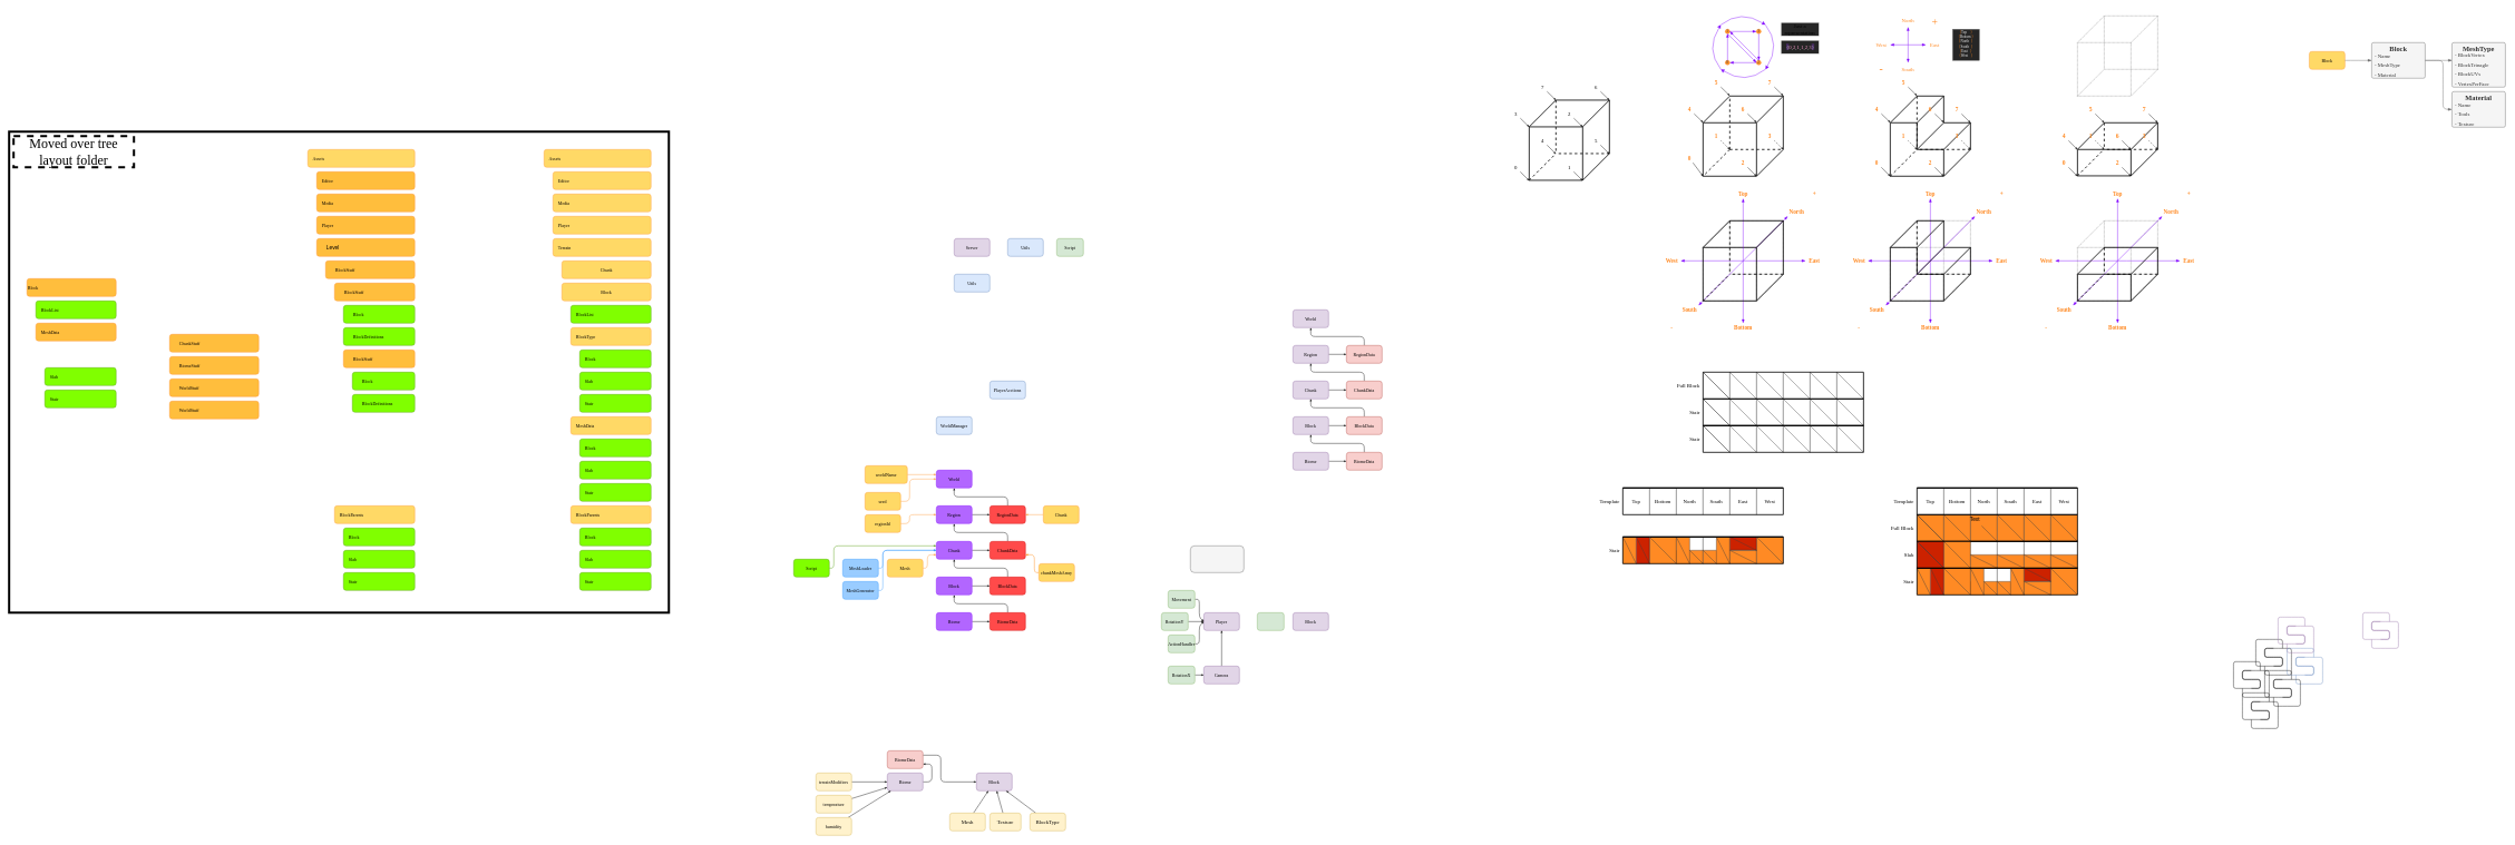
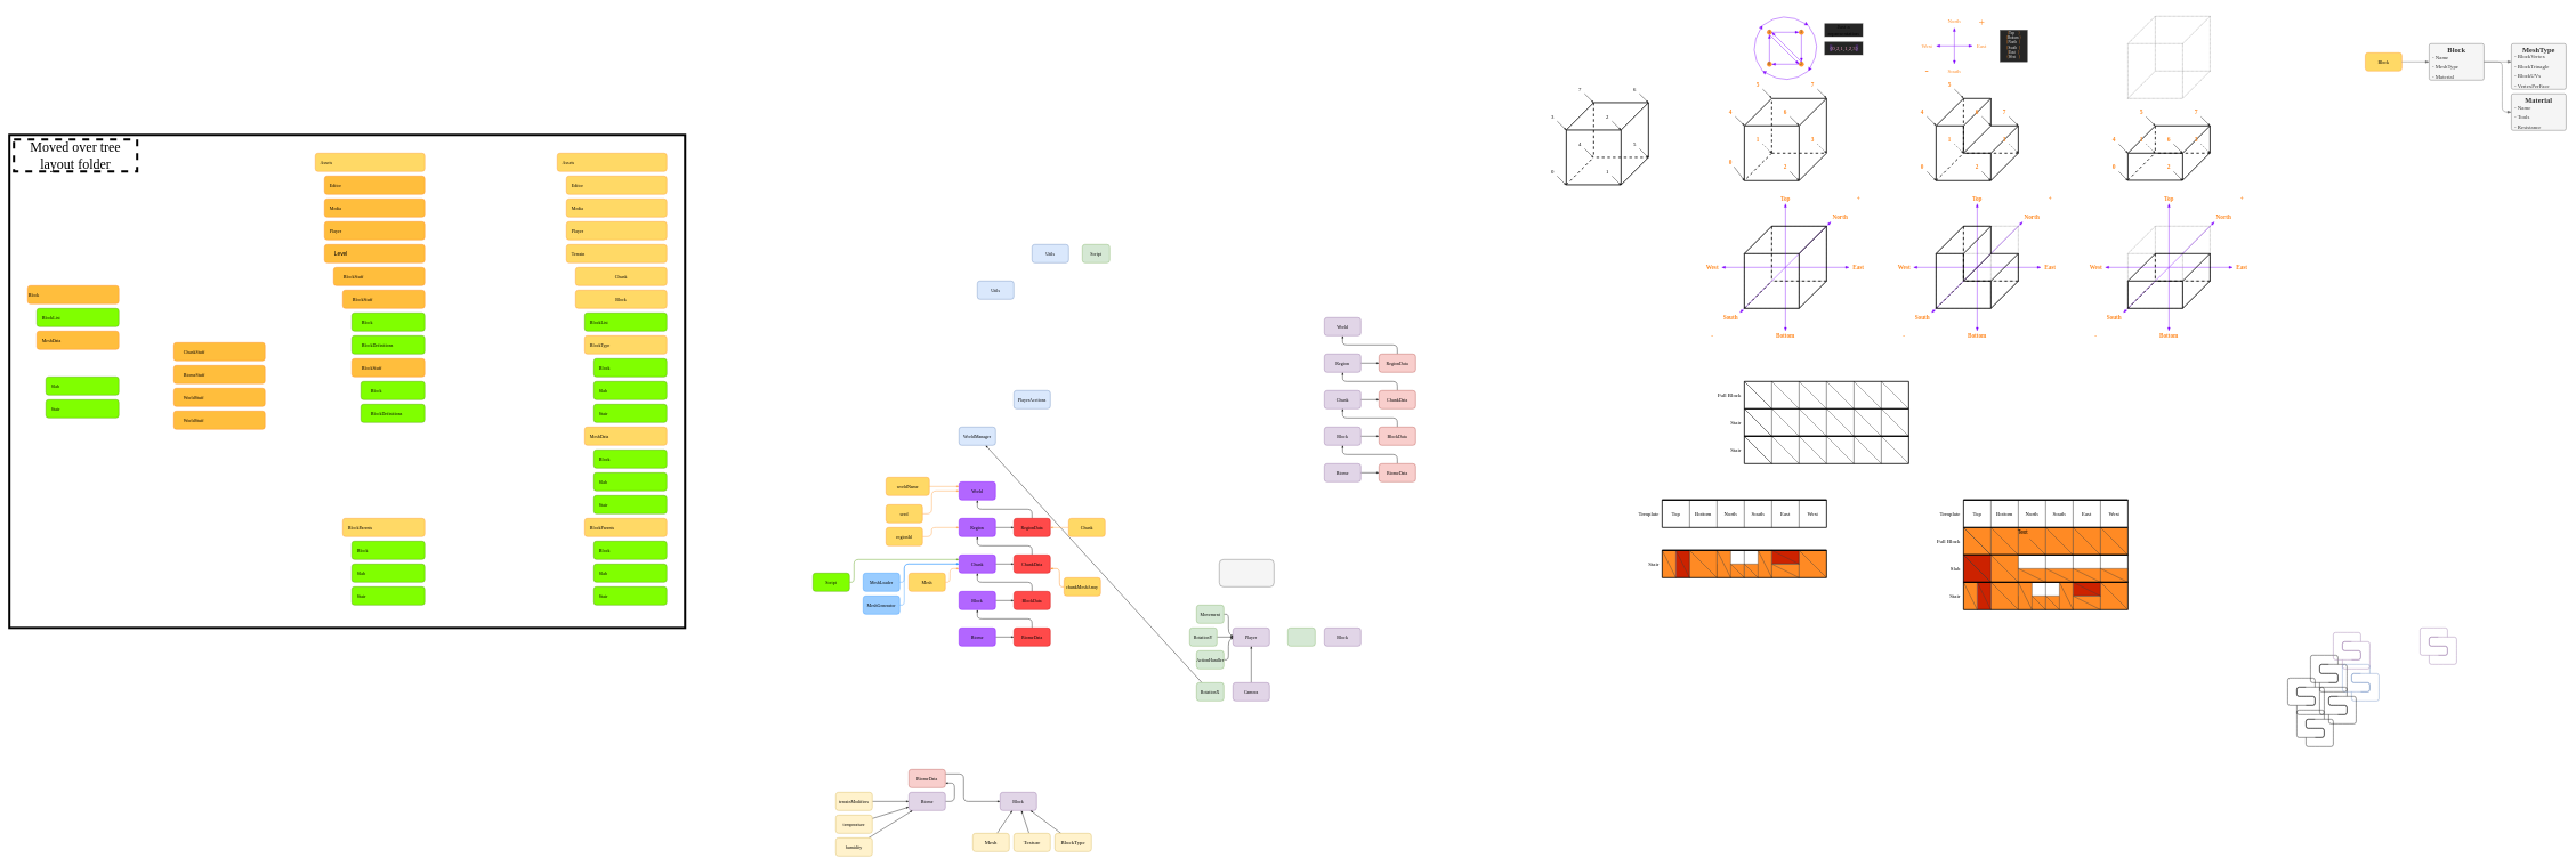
- <mxCell id="242" value="&lt;font style=&quot;font-size: 12px ; line-height: 1.7&quot;&gt;- Name&lt;br&gt;- Tools&lt;br&gt;- Texture&lt;br&gt;&lt;/font&gt;" style="text;html=1;strokeColor=none;fillColor=none;align=left;verticalAlign=top;whiteSpace=wrap;rounded=0;fontFamily=ubuntu mono;fontSource=https%3A%2F%2Ffonts.googleapis.com%2Fcss%3Ffamily%3Dubuntu%2Bmono;fontSize=16;fontColor=#333333;spacingTop=-8;" parent="1" vertex="1"><mxGeometry x="5505" y="225" width="110" height="60" as="geometry" /></mxCell>
+ <mxCell id="242" value="&lt;font style=&quot;font-size: 12px ; line-height: 1.7&quot;&gt;- Name&lt;br&gt;- Tools&lt;br&gt;- Resistance&lt;br&gt;&lt;/font&gt;" style="text;html=1;strokeColor=none;fillColor=none;align=left;verticalAlign=top;whiteSpace=wrap;rounded=0;fontFamily=ubuntu mono;fontSource=https%3A%2F%2Ffonts.googleapis.com%2Fcss%3Ffamily%3Dubuntu%2Bmono;fontSize=16;fontColor=#333333;spacingTop=-8;" parent="1" vertex="1"><mxGeometry x="5505" y="225" width="110" height="60" as="geometry" /></mxCell>
- <mxCell id="62" value="Server" style="whiteSpace=wrap;html=1;fillColor=#e1d5e7;strokeColor=#9673a6;fontFamily=ubuntu mono;fontSource=https%3A%2F%2Ffonts.googleapis.com%2Fcss%3Ffamily%3Dubuntu%2Bmono;fontSize=10;rounded=1;" parent="1" vertex="1"><mxGeometry x="2140" y="535" width="80" height="40" as="geometry" /></mxCell>
- <mxCell id="44" style="edgeStyle=none;orthogonalLoop=1;jettySize=auto;html=1;fontSize=10;endArrow=blockThin;endFill=1;startSize=3;endSize=3;strokeWidth=1;rounded=1;jumpSize=6;fontFamily=ubuntu mono;fontSource=https%3A%2F%2Ffonts.googleapis.com%2Fcss%3Ffamily%3Dubuntu%2Bmono;" parent="1" source="45" target="43" edge="1"><mxGeometry relative="1" as="geometry" /></mxCell>
+ <mxCell id="44" style="edgeStyle=none;orthogonalLoop=1;jettySize=auto;html=1;fontSize=10;endArrow=blockThin;endFill=1;startSize=3;endSize=3;strokeWidth=1;rounded=1;jumpSize=6;fontFamily=ubuntu mono;fontSource=https%3A%2F%2Ffonts.googleapis.com%2Fcss%3Ffamily%3Dubuntu%2Bmono;" parent="1" source="45" target="63" edge="1"><mxGeometry relative="1" as="geometry" /></mxCell>
- <mxCell id="84" value="Texture&lt;br&gt;" style="whiteSpace=wrap;html=1;fillColor=#fff2cc;strokeColor=#d6b656;fontFamily=ubuntu mono;fontSource=https%3A%2F%2Ffonts.googleapis.com%2Fcss%3Ffamily%3Dubuntu%2Bmono;rounded=1;" parent="1" vertex="1"><mxGeometry x="2220" y="1825" width="70" height="40" as="geometry" /></mxCell>
+ <mxCell id="84" value="Texture&lt;br&gt;" style="whiteSpace=wrap;html=1;fillColor=#fff2cc;strokeColor=#d6b656;fontFamily=ubuntu mono;fontSource=https%3A%2F%2Ffonts.googleapis.com%2Fcss%3Ffamily%3Dubuntu%2Bmono;rounded=1;" parent="1" vertex="1"><mxGeometry x="2220" y="1825" width="80" height="40" as="geometry" /></mxCell>
